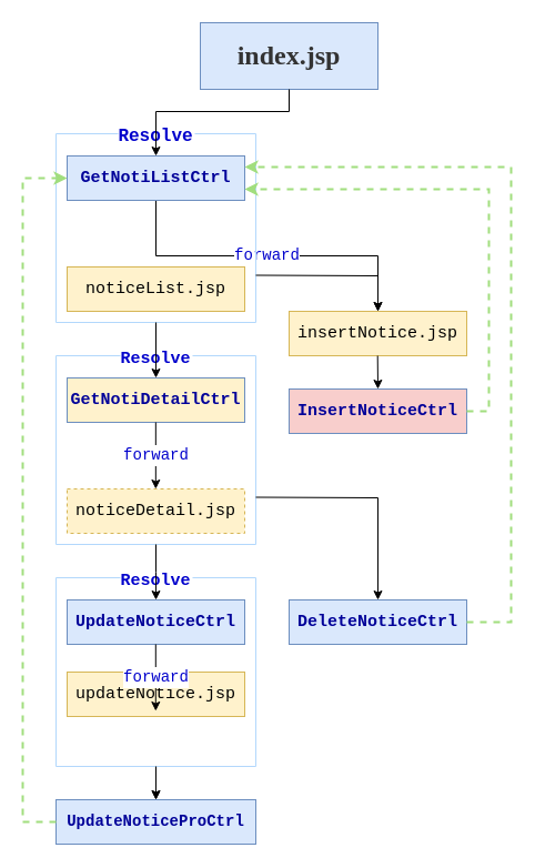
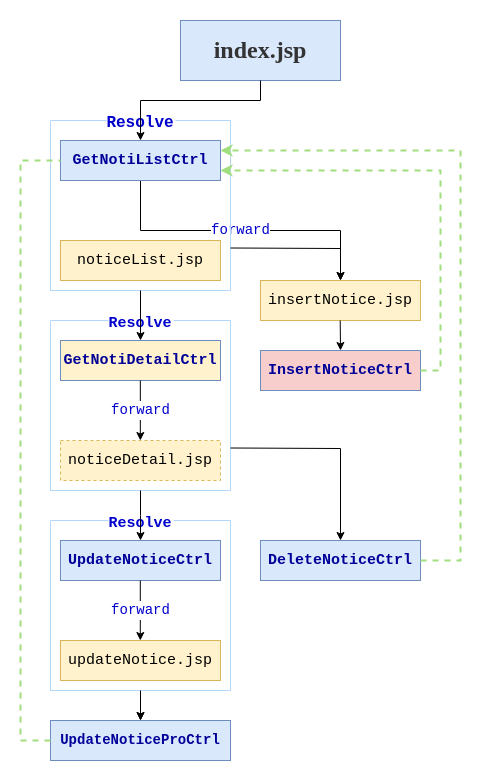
- <mxCell id="29" value="" style="endArrow=classic;html=1;rounded=0;fontColor=#333333;exitX=0;exitY=0.5;exitDx=0;exitDy=0;entryX=0;entryY=0.5;entryDx=0;entryDy=0;dashed=1;fillColor=#d5e8d4;strokeColor=#A1DE7E;strokeWidth=2;" edge="1" parent="1" source="18" target="4"><mxGeometry width="50" height="50" relative="1" as="geometry"><mxPoint x="20" y="660" as="sourcePoint" /><mxPoint x="-180" y="260" as="targetPoint" /><Array as="points"><mxPoint x="20" y="740" /><mxPoint x="20" y="160" /></Array></mxGeometry></mxCell>
+ <mxCell id="29" value="" style="endArrow=none;html=1;rounded=0;fontColor=#333333;exitX=0;exitY=0.5;exitDx=0;exitDy=0;entryX=0;entryY=0.5;entryDx=0;entryDy=0;dashed=1;fillColor=#d5e8d4;strokeColor=#A1DE7E;strokeWidth=2;" edge="1" parent="1" source="18" target="4"><mxGeometry width="50" height="50" relative="1" as="geometry"><mxPoint x="20" y="660" as="sourcePoint" /><mxPoint x="-180" y="260" as="targetPoint" /><Array as="points"><mxPoint x="20" y="740" /><mxPoint x="20" y="160" /></Array></mxGeometry></mxCell>
- <mxCell id="14" value="updateNotice.jsp" style="rounded=0;whiteSpace=wrap;html=1;strokeColor=#d6b656;fontFamily=Courier New;fontSize=15;fontStyle=0;fillColor=#fff2cc;" vertex="1" parent="1"><mxGeometry x="60" y="605" width="160" height="40" as="geometry" /></mxCell>
+ <mxCell id="14" value="updateNotice.jsp" style="rounded=0;whiteSpace=wrap;html=1;strokeColor=#d6b656;fontFamily=Courier New;fontSize=15;fontStyle=0;fillColor=#fff2cc;" vertex="1" parent="1"><mxGeometry x="60" y="640" width="160" height="40" as="geometry" /></mxCell>
